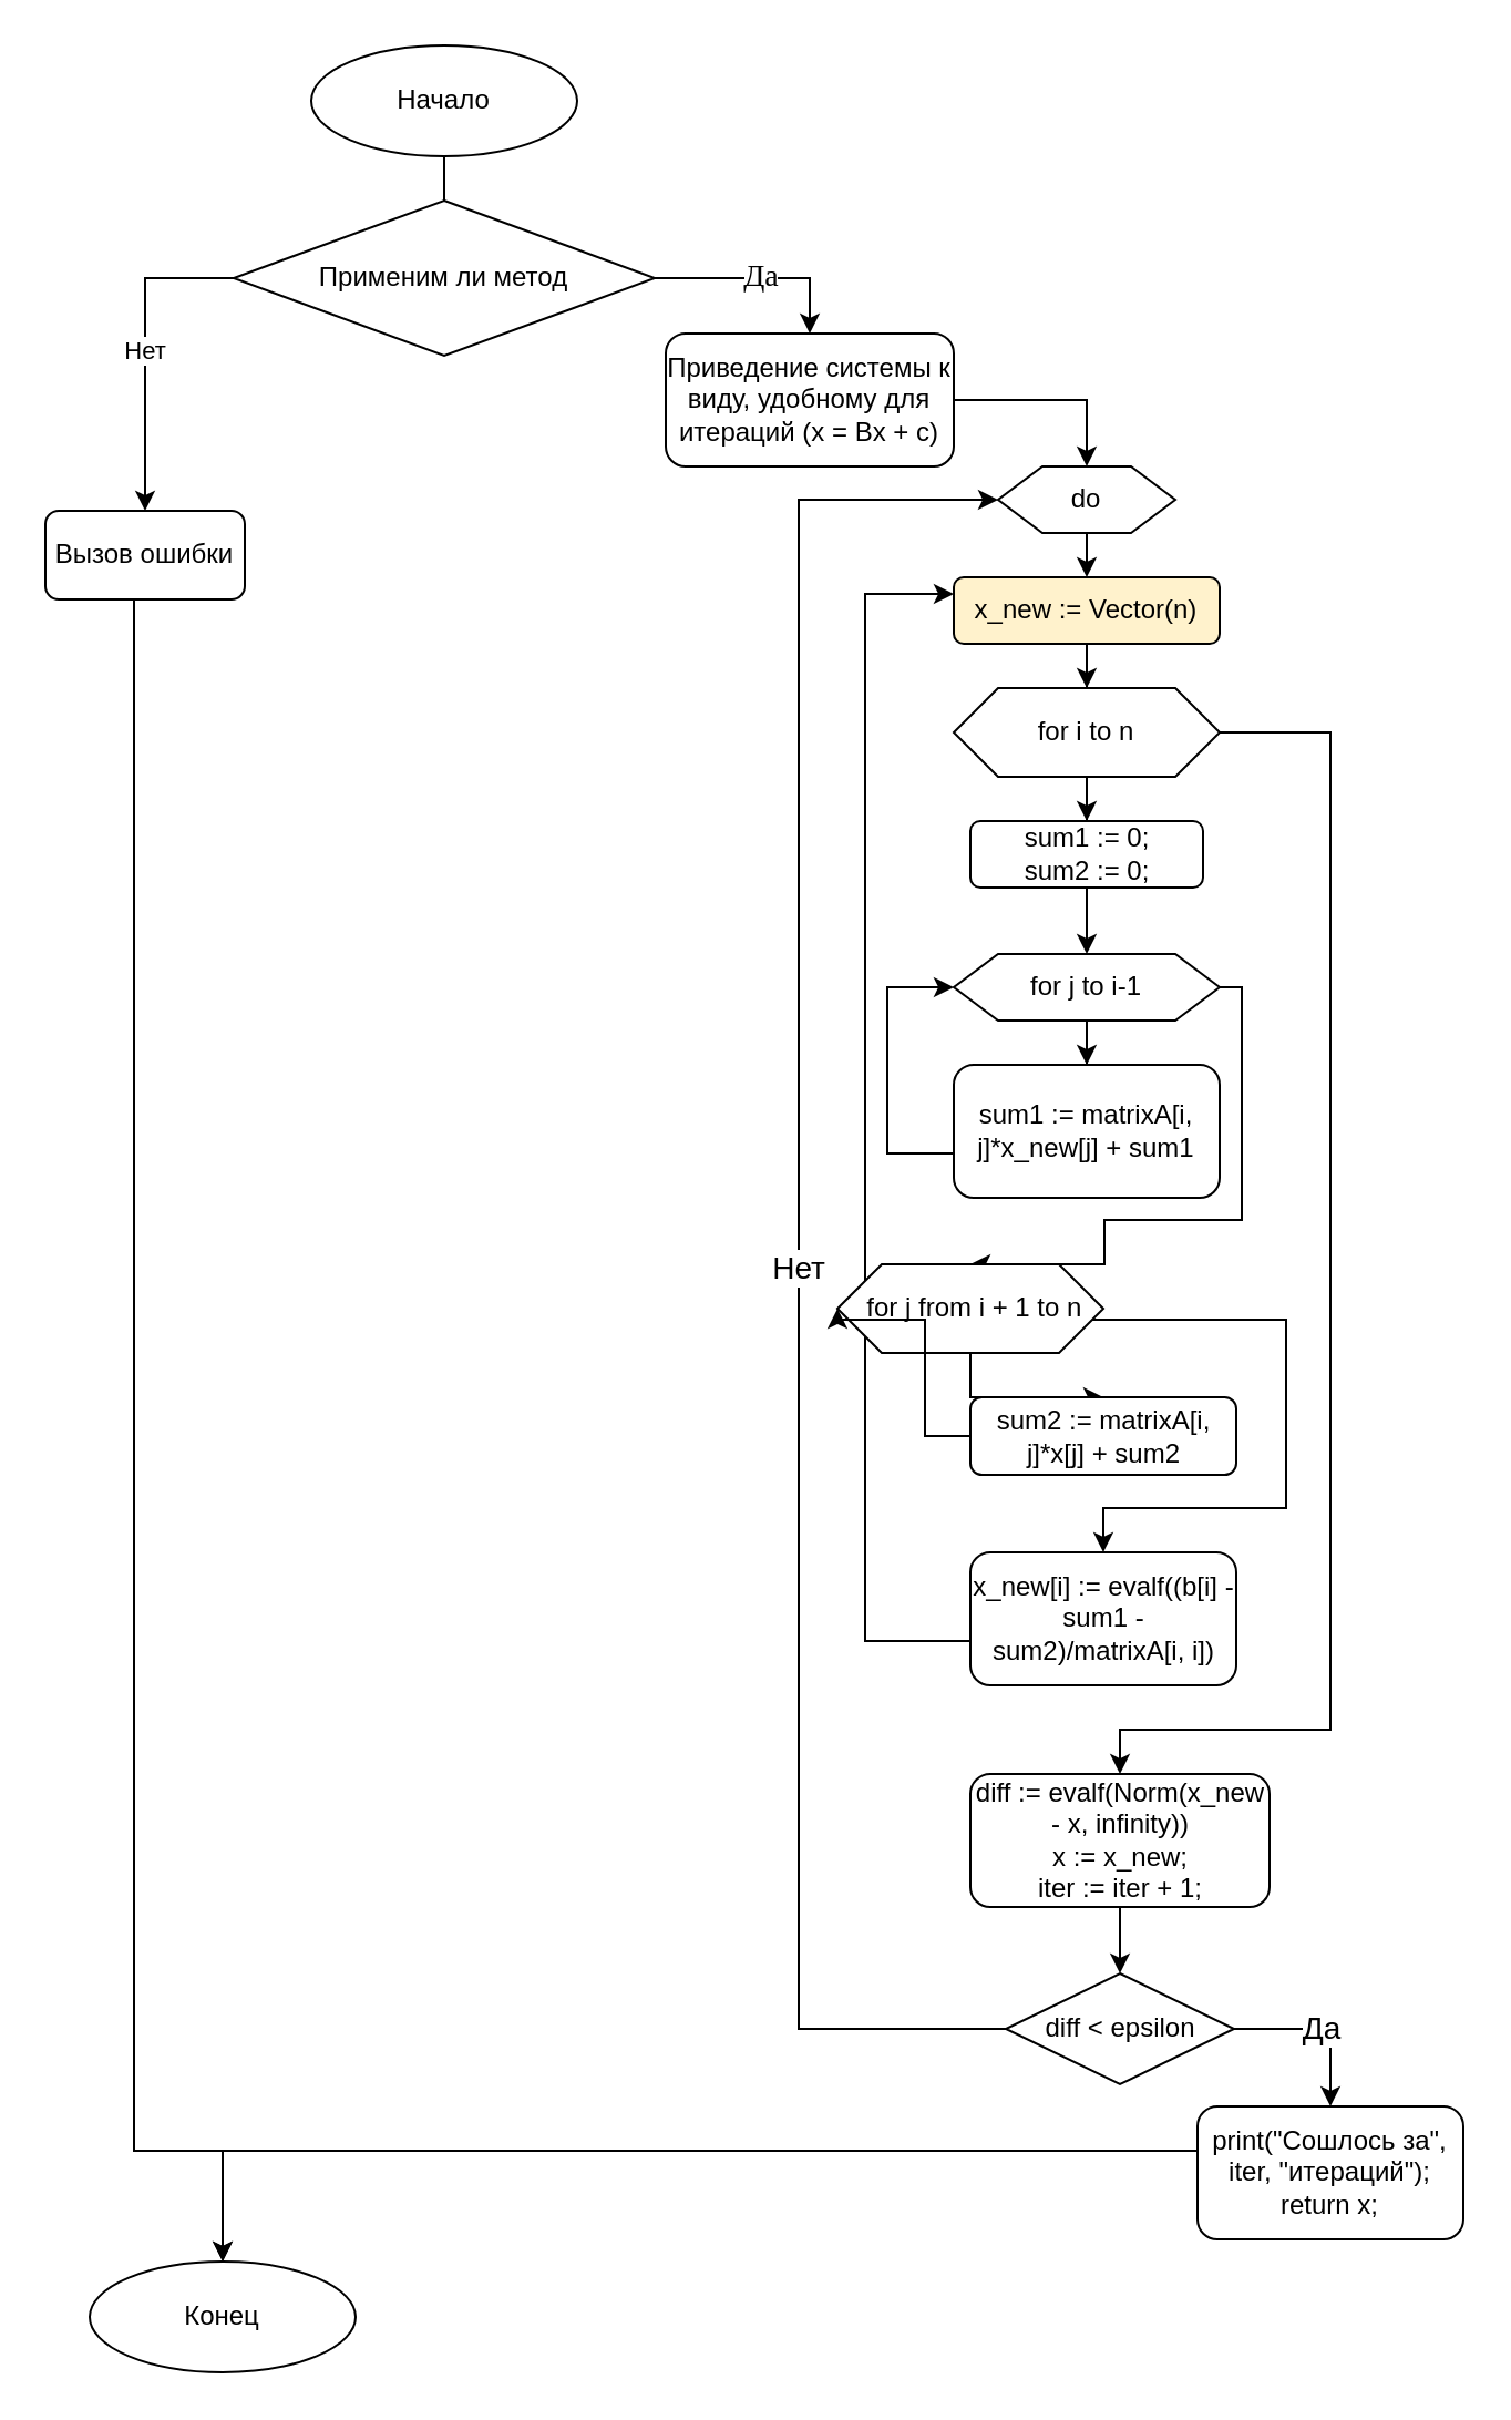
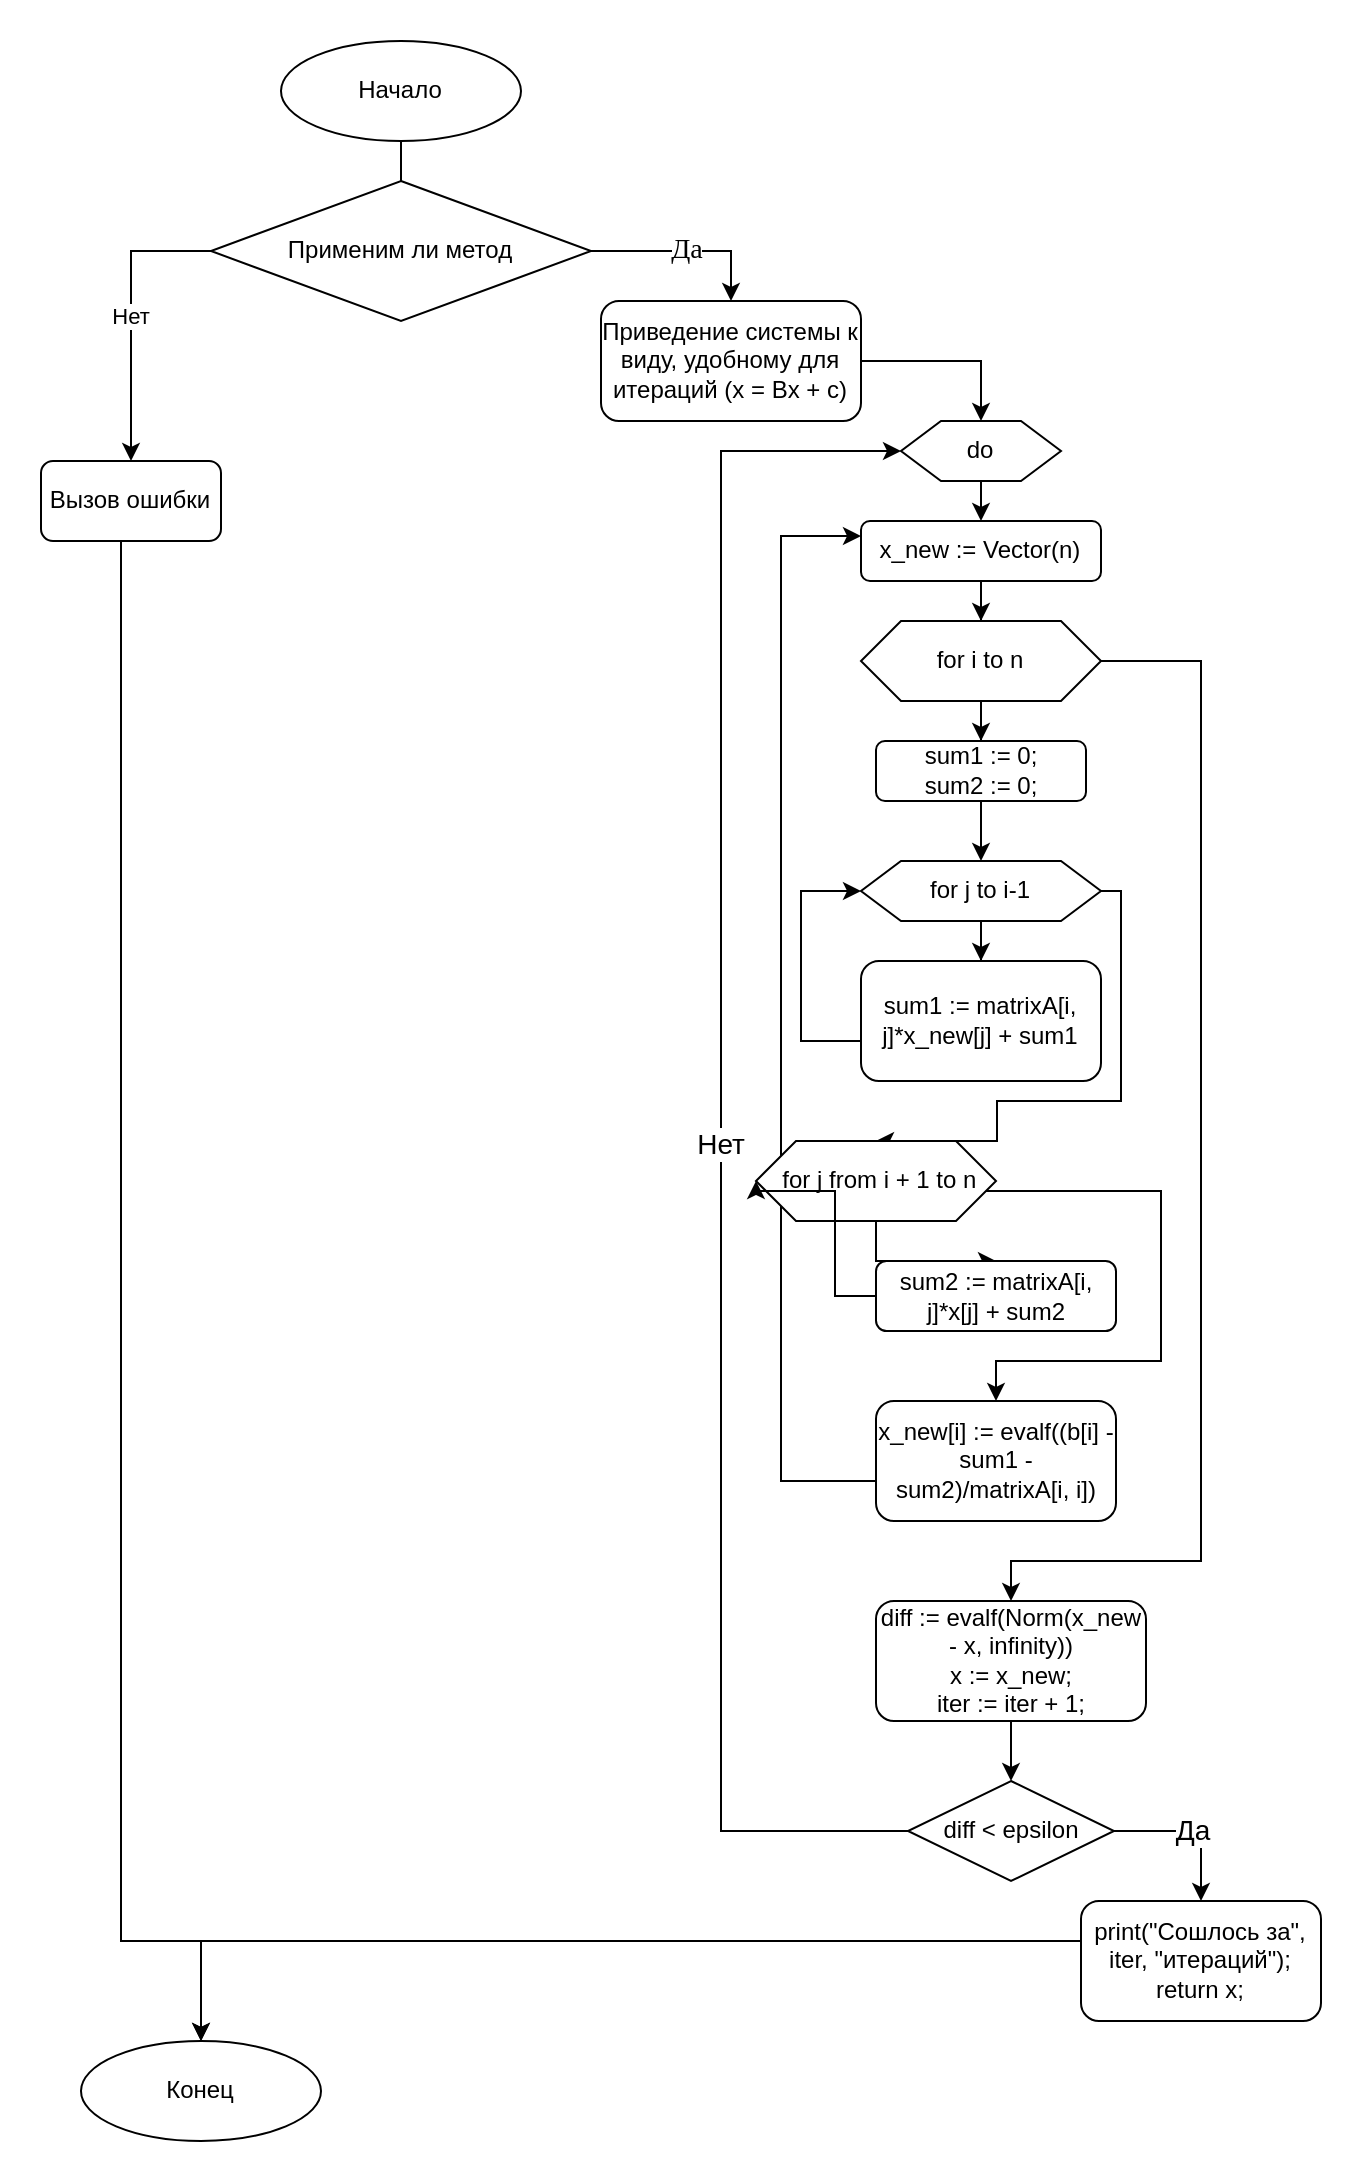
- <mxCell id="34" value="x_new := Vector(n)" style="rounded=1;whiteSpace=wrap;html=1;fillColor=#fff2cc;" vertex="1" parent="1"><mxGeometry x="430" y="260" width="120" height="30" as="geometry" /></mxCell>
+ <mxCell id="34" value="x_new := Vector(n)" style="rounded=1;whiteSpace=wrap;html=1;" vertex="1" parent="1"><mxGeometry x="430" y="260" width="120" height="30" as="geometry" /></mxCell>
